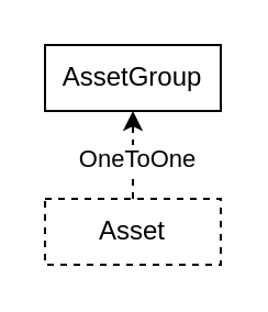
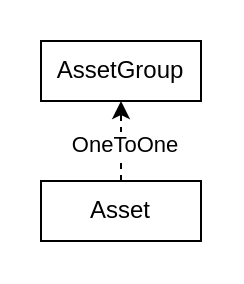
- <mxCell id="2" value="Asset" style="rounded=0;whiteSpace=wrap;html=1;dashed=1;" vertex="1" parent="1"><mxGeometry x="20" y="90" width="80" height="30" as="geometry" /></mxCell>
+ <mxCell id="2" value="Asset" style="rounded=0;whiteSpace=wrap;html=1;" vertex="1" parent="1"><mxGeometry x="20" y="90" width="80" height="30" as="geometry" /></mxCell>
